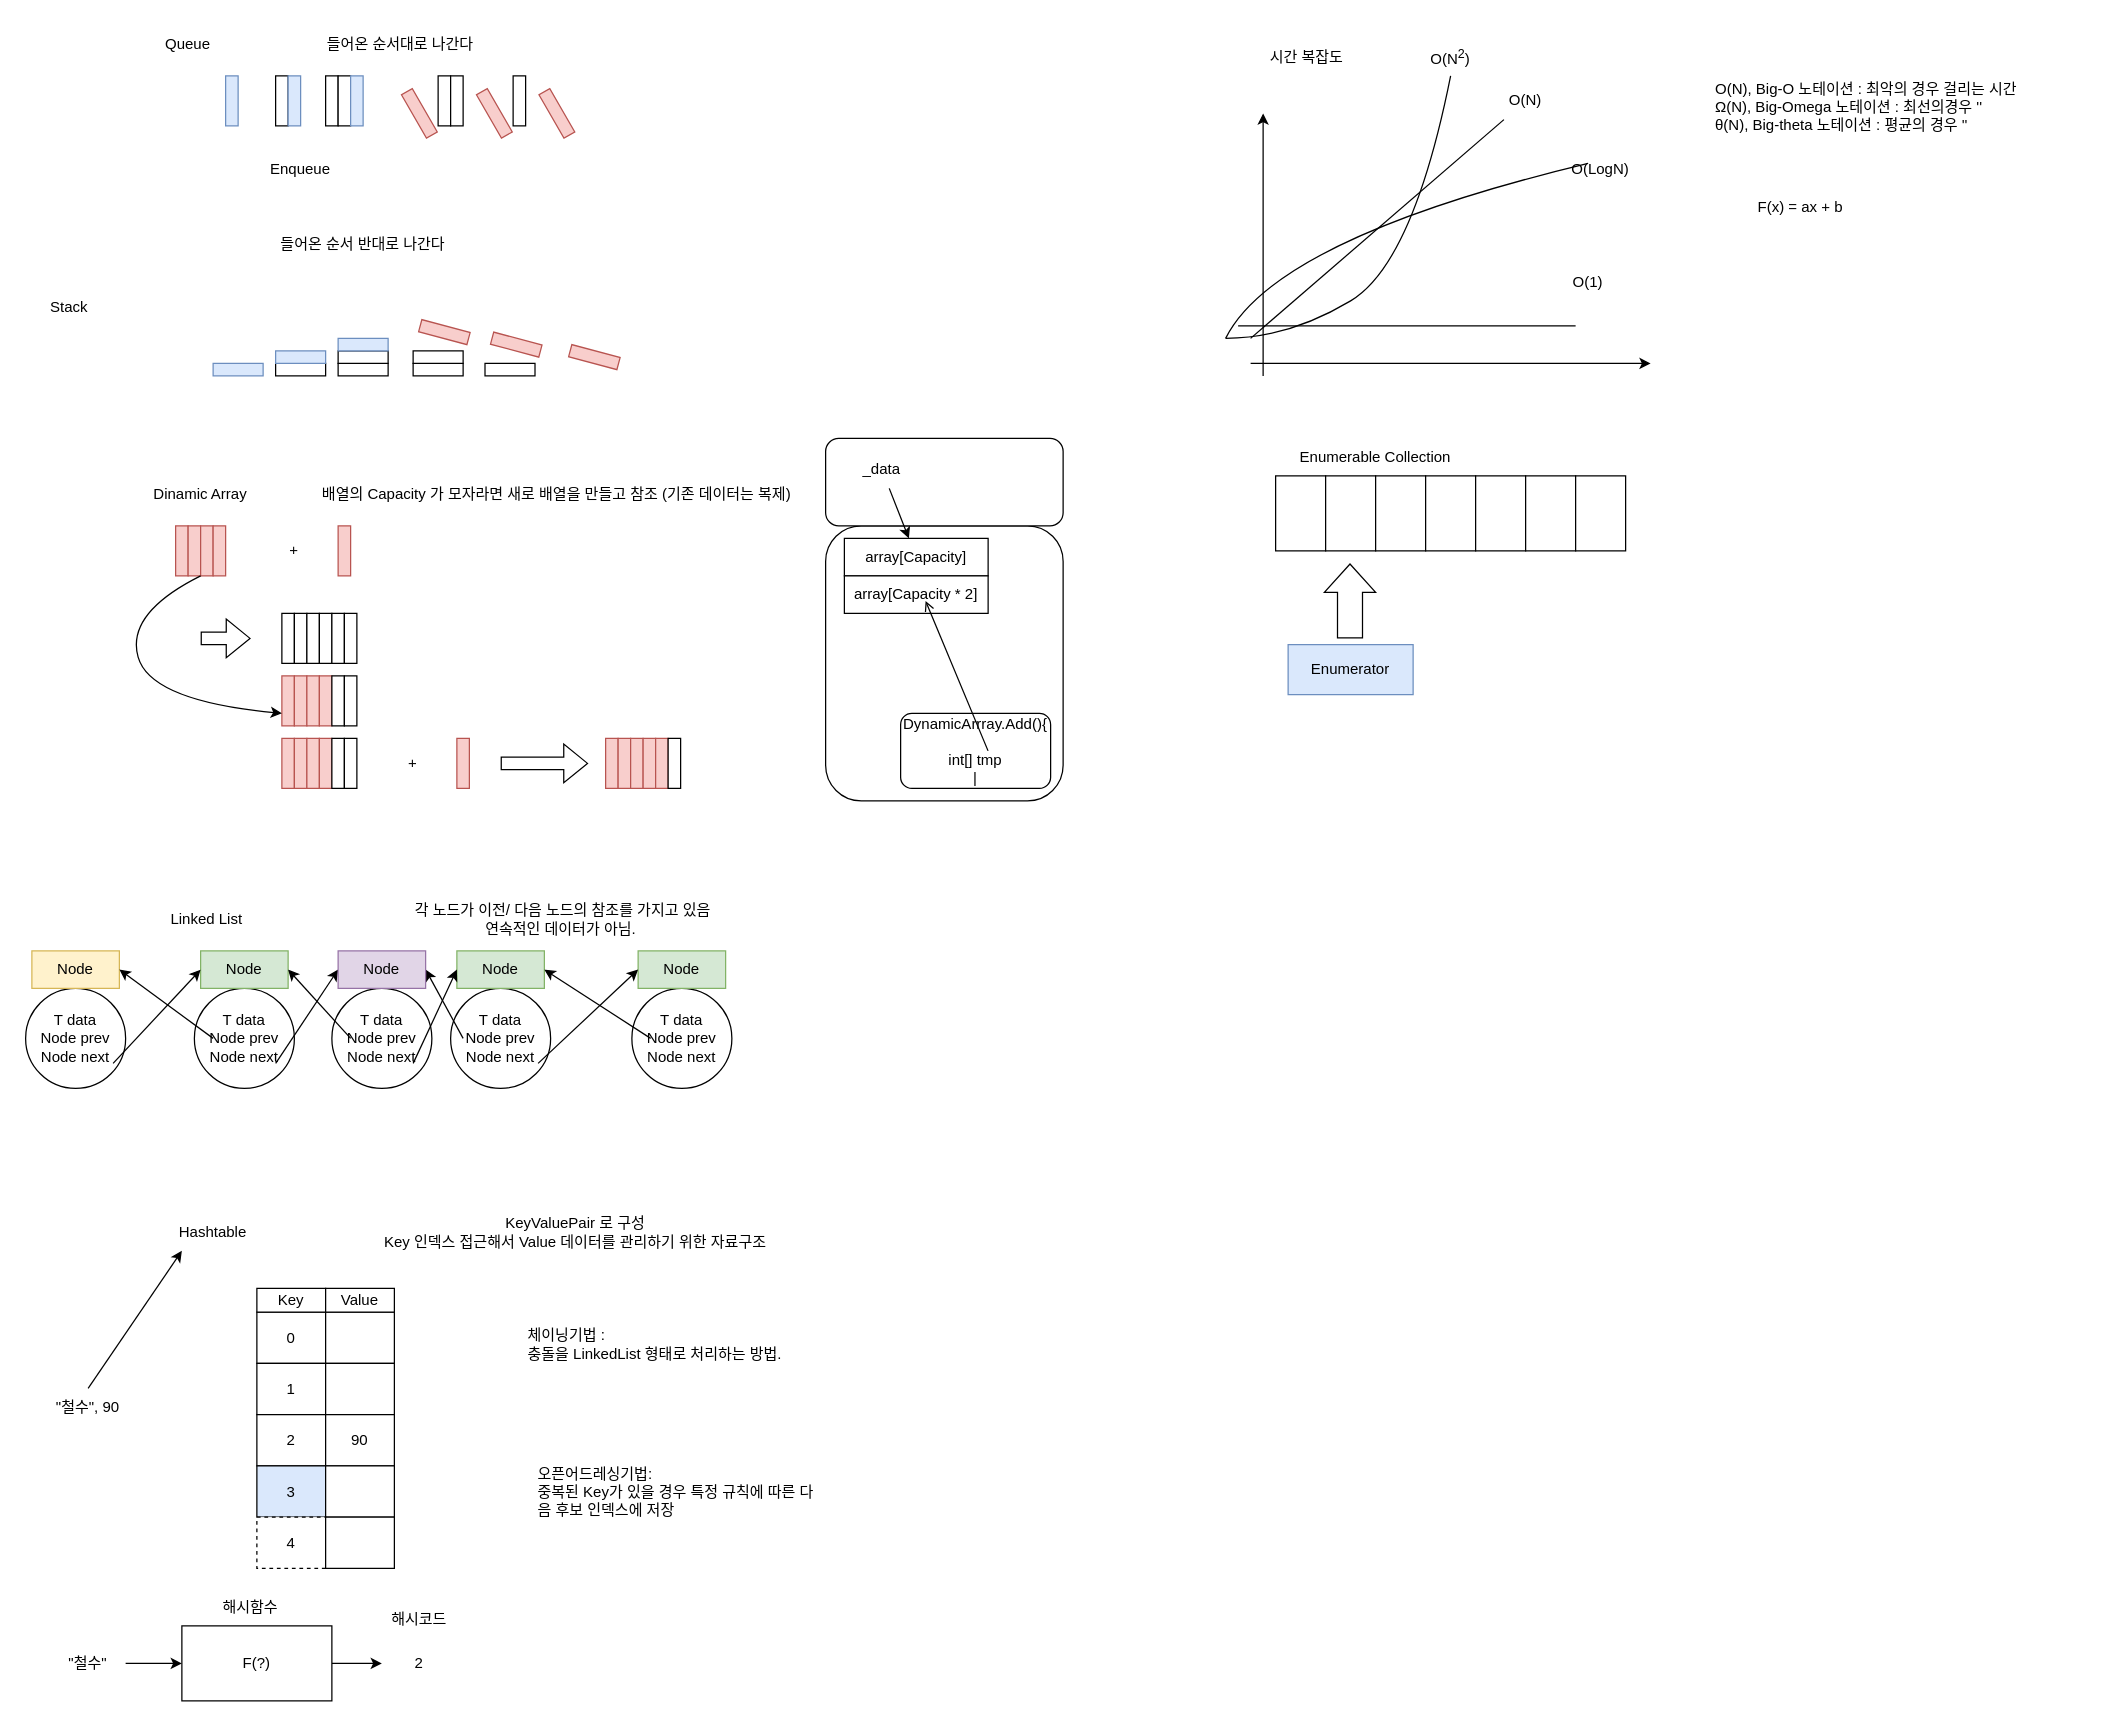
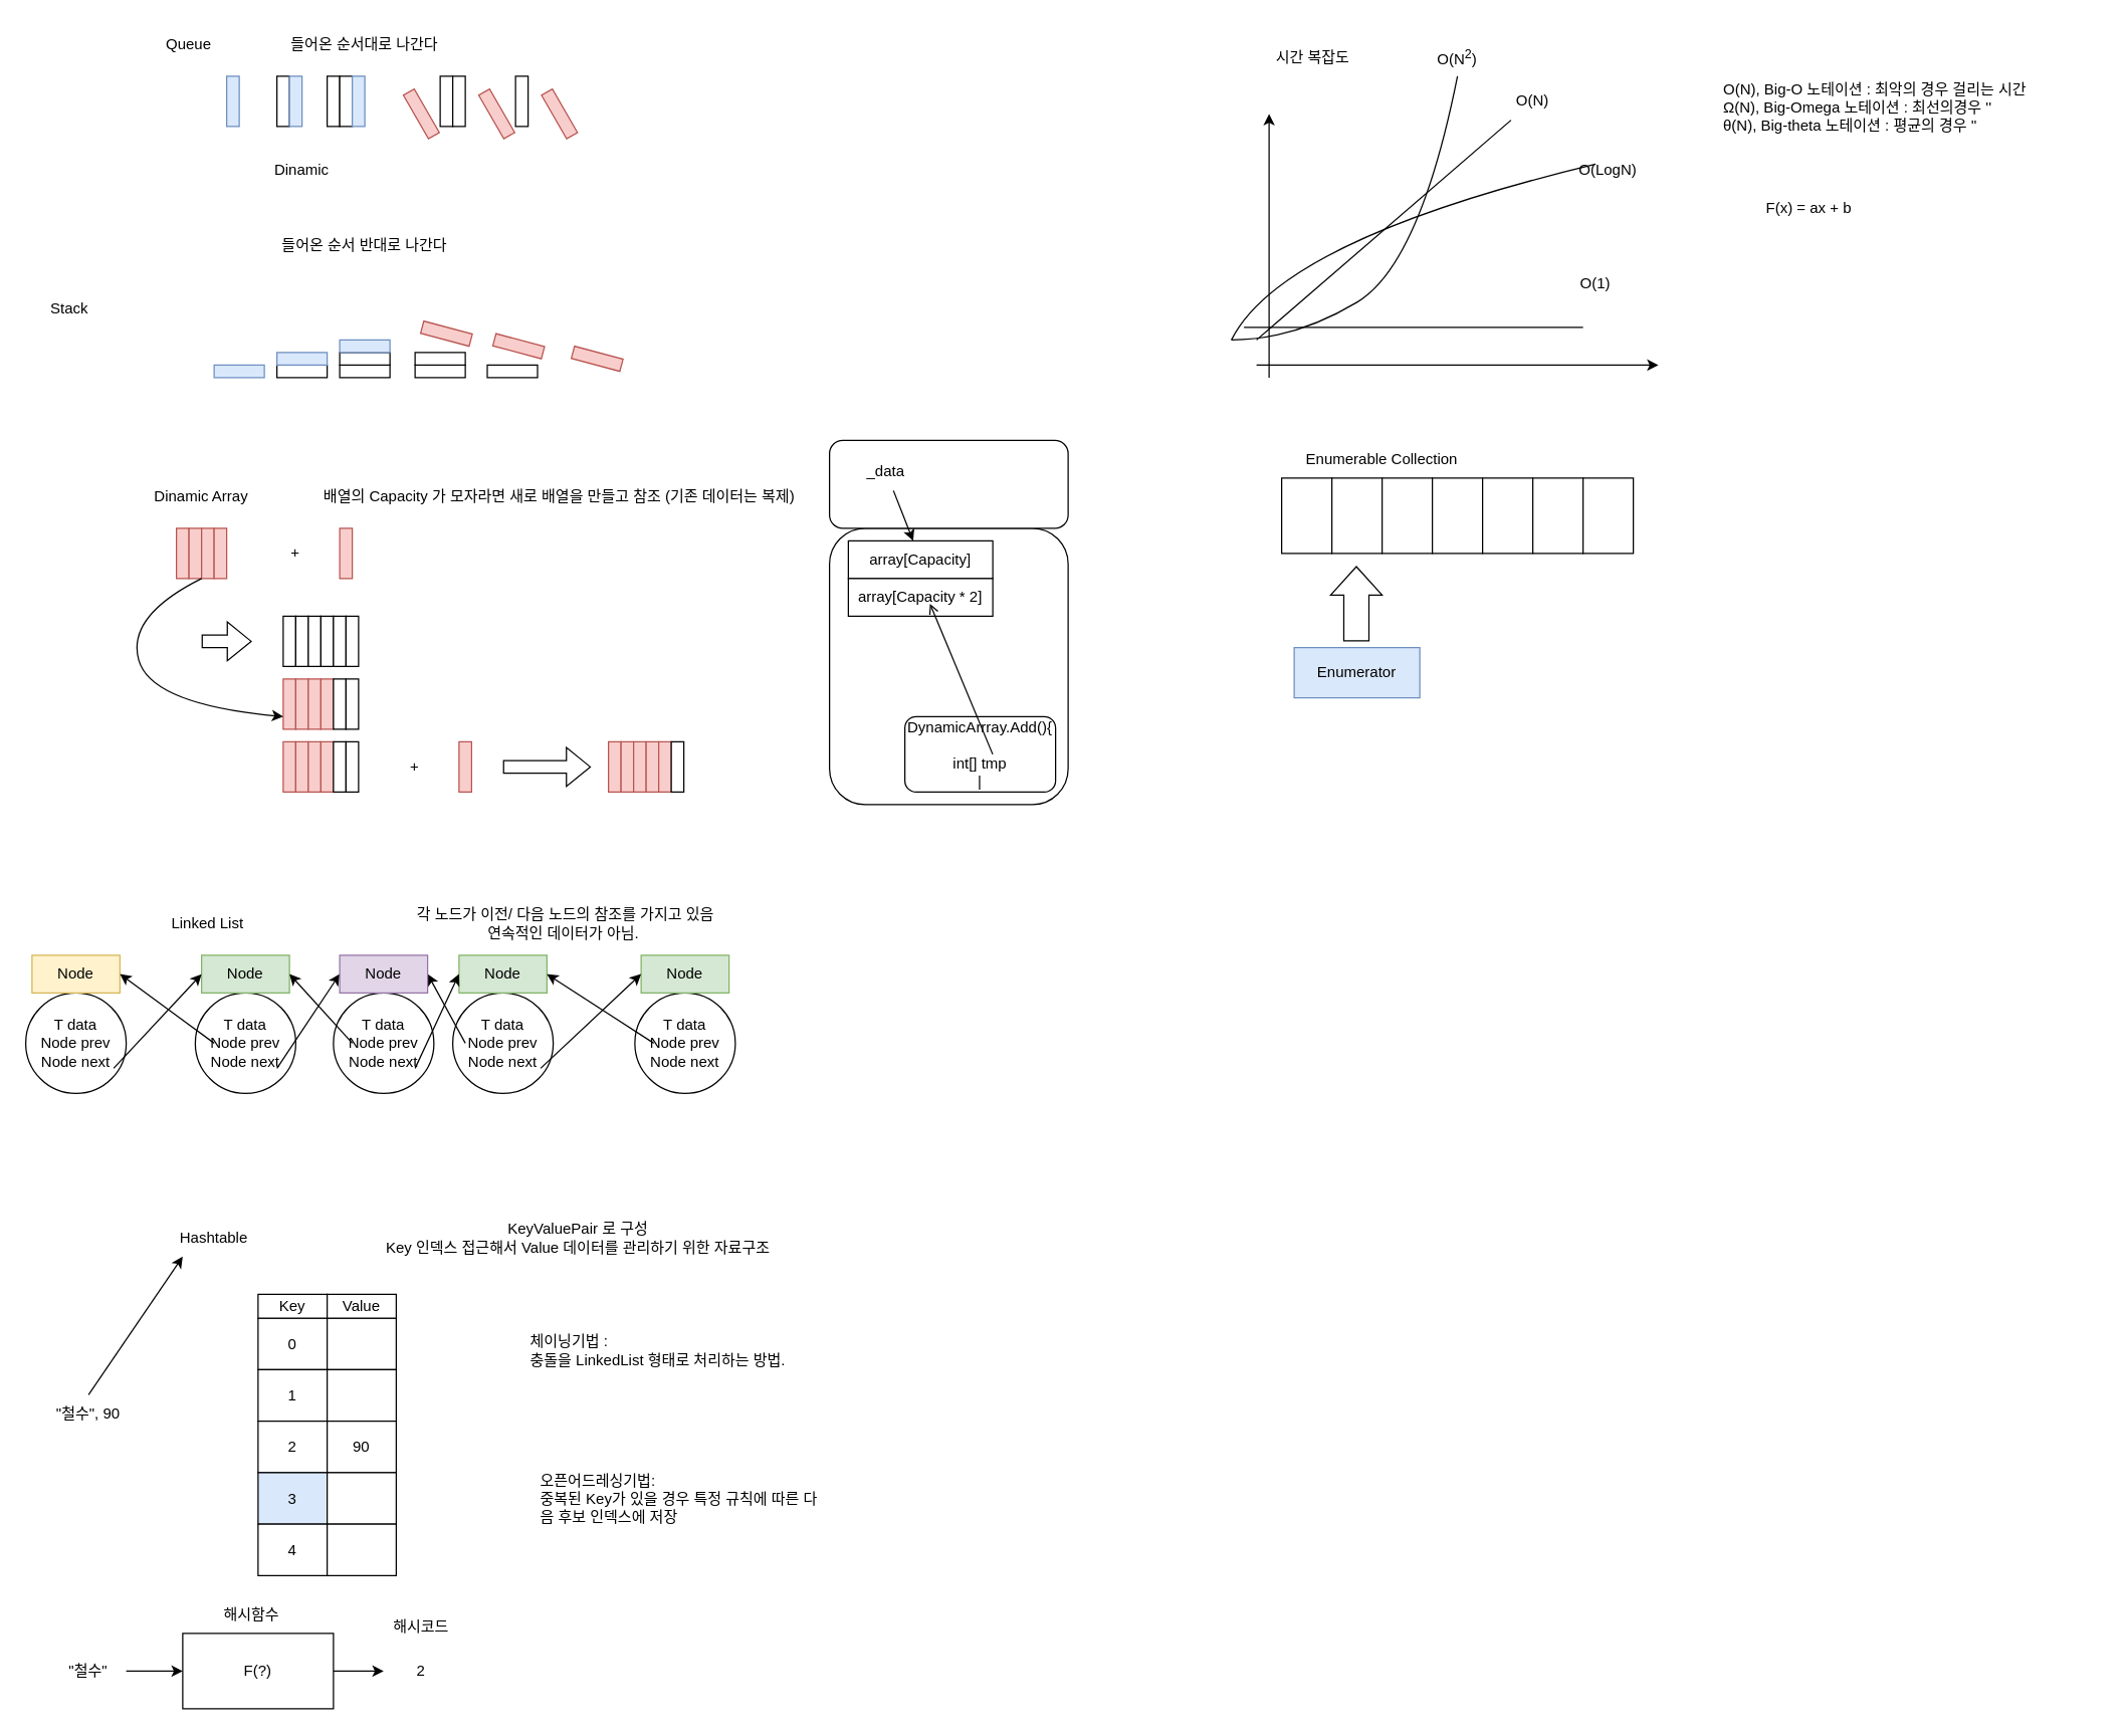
- <mxCell id="16" value="들어온 순서대로 나간다" style="text;html=1;strokeColor=none;fillColor=none;align=center;verticalAlign=middle;whiteSpace=wrap;rounded=0;" parent="1" vertex="1"><mxGeometry x="220" y="20" width="200" height="30" as="geometry" /></mxCell>
+ <mxCell id="16" value="들어온 순서대로 나간다" style="text;html=1;strokeColor=none;fillColor=none;align=center;verticalAlign=middle;whiteSpace=wrap;rounded=0;" parent="1" vertex="1"><mxGeometry x="190" width="200" height="30" as="geometry" y="20" /></mxCell>
- <mxCell id="9" value="Enqueue" style="text;html=1;strokeColor=none;fillColor=none;align=center;verticalAlign=middle;whiteSpace=wrap;rounded=0;" parent="1" vertex="1"><mxGeometry x="210" y="120" width="60" height="30" as="geometry" /></mxCell>
+ <mxCell id="9" value="Dinamic" style="text;html=1;strokeColor=none;fillColor=none;align=center;verticalAlign=middle;whiteSpace=wrap;rounded=0;" parent="1" vertex="1"><mxGeometry x="210" y="120" width="60" height="30" as="geometry" /></mxCell>
- <mxCell id="92" value="4" style="rounded=0;whiteSpace=wrap;html=1;dashed=1;" parent="1" vertex="1"><mxGeometry x="205" y="1213" width="55" height="41" as="geometry" /></mxCell>
+ <mxCell id="92" value="4" style="rounded=0;whiteSpace=wrap;html=1;" parent="1" vertex="1"><mxGeometry x="205" y="1213" width="55" height="41" as="geometry" /></mxCell>
